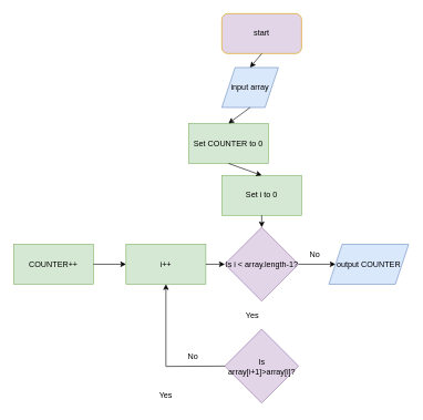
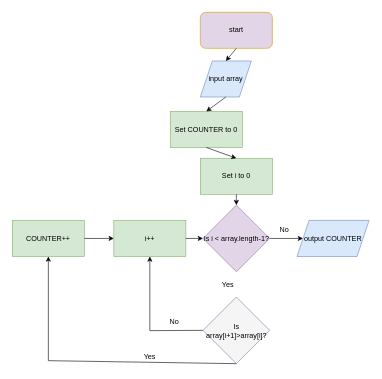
+ <mxCell id="15" value="" style="endArrow=classic;html=1;rounded=0;exitX=0.5;exitY=1;exitDx=0;exitDy=0;entryX=0.5;entryY=1;entryDx=0;entryDy=0;" parent="1" source="13" target="16" edge="1"><mxGeometry width="50" height="50" relative="1" as="geometry"><mxPoint x="413" y="343" as="sourcePoint" /><mxPoint x="265" y="550" as="targetPoint" /><Array as="points"><mxPoint x="80" y="600" /></Array></mxGeometry></mxCell>
- <mxCell id="13" value="Is array[i+1]&amp;gt;array[i]?" style="rhombus;whiteSpace=wrap;html=1;fillColor=#e1d5e7;strokeColor=#9673a6;" parent="1" vertex="1"><mxGeometry x="337.5" y="494" width="111" height="111" as="geometry" /></mxCell>
+ <mxCell id="13" value="Is array[i+1]&amp;gt;array[i]?" style="rhombus;whiteSpace=wrap;html=1;fillColor=#f5f5f5;strokeColor=#9673a6;" parent="1" vertex="1"><mxGeometry x="337.5" y="494" width="111" height="111" as="geometry" /></mxCell>
